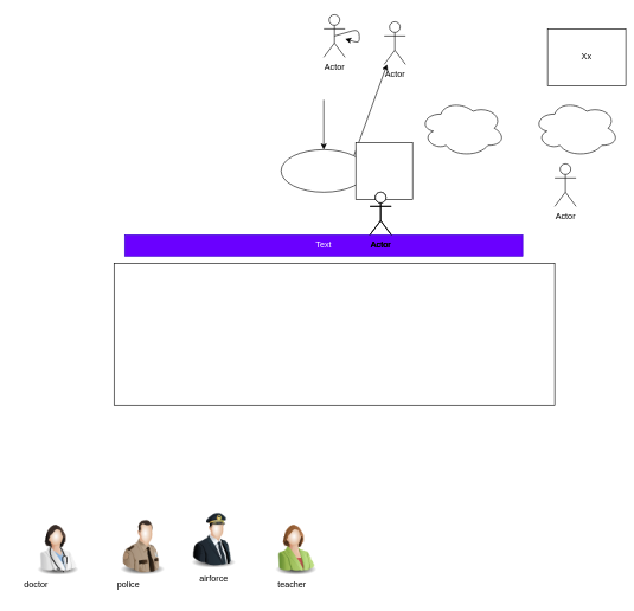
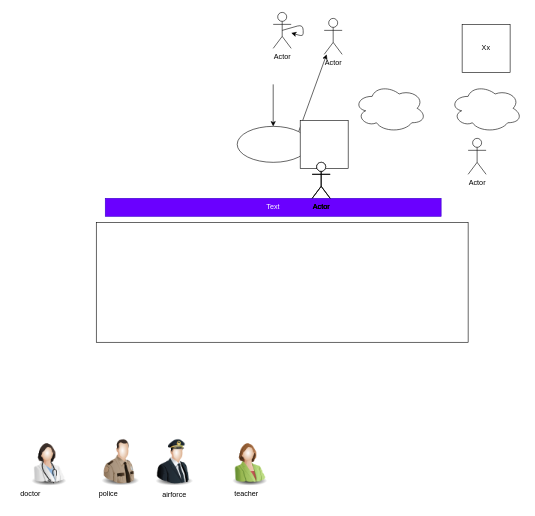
- <mxCell id="11" value="Xx" style="whiteSpace=wrap;html=1;aspect=fixed;" parent="1" vertex="1"><mxGeometry x="770" y="40" width="110" height="80" as="geometry" /></mxCell>
+ <mxCell id="11" value="Xx" style="whiteSpace=wrap;html=1;aspect=fixed;" parent="1" vertex="1"><mxGeometry x="770" y="40" width="80" height="80" as="geometry" /></mxCell>
- <mxCell id="19" value="airforce" style="image;html=1;image=img/lib/clip_art/people/Pilot_Man_128x128.png" vertex="1" parent="1"><mxGeometry x="260" y="720" width="80" height="80" as="geometry" /></mxCell>
+ <mxCell id="19" value="airforce" style="image;html=1;image=img/lib/clip_art/people/Pilot_Man_128x128.png" vertex="1" parent="1"><mxGeometry x="250" y="730" width="80" height="80" as="geometry" /></mxCell>
